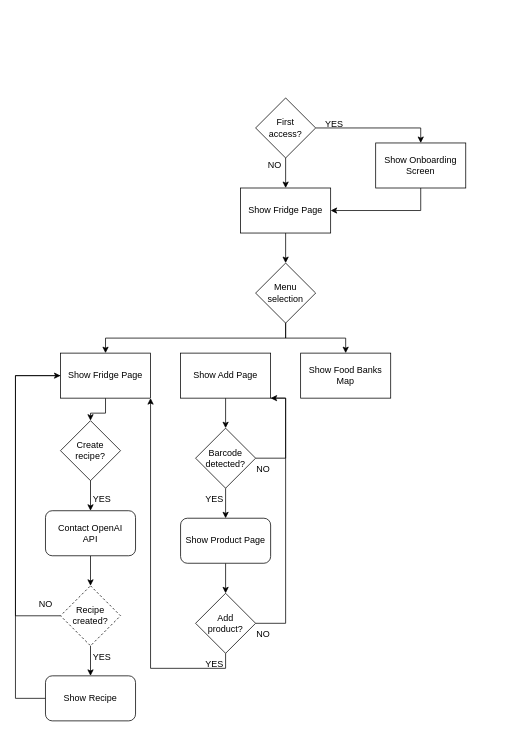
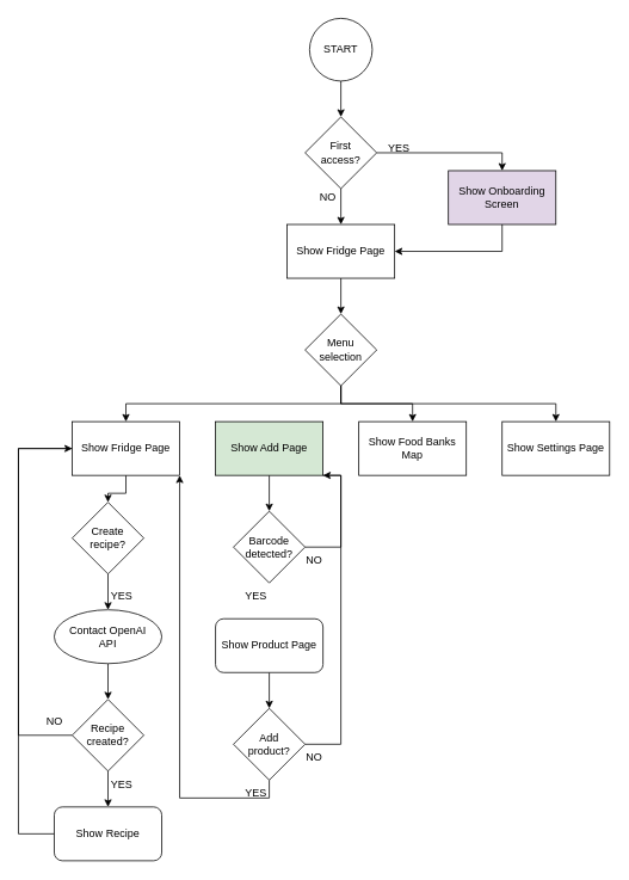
+ <mxCell id="3" value="START" style="ellipse;whiteSpace=wrap;html=1;aspect=fixed;" vertex="1" parent="1"><mxGeometry x="345" y="20" width="70" height="70" as="geometry" /></mxCell>
+ <mxCell id="2" style="edgeStyle=orthogonalEdgeStyle;rounded=0;orthogonalLoop=1;jettySize=auto;html=1;exitX=0.5;exitY=1;exitDx=0;exitDy=0;entryX=0.5;entryY=0;entryDx=0;entryDy=0;endArrow=classic;endFill=1;" edge="1" parent="1" source="3" target="6"><mxGeometry relative="1" as="geometry" /></mxCell>
- <mxCell id="10" value="Show Onboarding Screen" style="rounded=0;whiteSpace=wrap;html=1;" vertex="1" parent="1"><mxGeometry x="500" y="190" width="120" height="60" as="geometry" /></mxCell>
+ <mxCell id="10" value="Show Onboarding Screen" style="rounded=0;whiteSpace=wrap;html=1;fillColor=#e1d5e7;" vertex="1" parent="1"><mxGeometry x="500" y="190" width="120" height="60" as="geometry" /></mxCell>
+ <mxCell id="15" style="edgeStyle=orthogonalEdgeStyle;rounded=0;orthogonalLoop=1;jettySize=auto;html=1;exitX=0.5;exitY=1;exitDx=0;exitDy=0;entryX=0.5;entryY=0;entryDx=0;entryDy=0;endArrow=classic;endFill=1;" edge="1" parent="1" source="16" target="20"><mxGeometry relative="1" as="geometry" /></mxCell>
- <mxCell id="19" value="Show Add Page" style="rounded=0;whiteSpace=wrap;html=1;" vertex="1" parent="1"><mxGeometry x="240" y="470" width="120" height="60" as="geometry" /></mxCell>
+ <mxCell id="19" value="Show Add Page" style="rounded=0;whiteSpace=wrap;html=1;fillColor=#d5e8d4;" vertex="1" parent="1"><mxGeometry x="240" y="470" width="120" height="60" as="geometry" /></mxCell>
+ <mxCell id="20" value="Show Settings Page" style="rounded=0;whiteSpace=wrap;html=1;" vertex="1" parent="1"><mxGeometry x="560" y="470" width="120" height="60" as="geometry" /></mxCell>
- <mxCell id="24" style="edgeStyle=orthogonalEdgeStyle;rounded=0;orthogonalLoop=1;jettySize=auto;html=1;exitX=0.5;exitY=1;exitDx=0;exitDy=0;entryX=0.5;entryY=0;entryDx=0;entryDy=0;endArrow=classic;endFill=1;" edge="1" parent="1" source="26" target="28"><mxGeometry relative="1" as="geometry" /></mxCell>
- <mxCell id="39" value="&lt;div&gt;Contact OpenAI&lt;br&gt;&lt;/div&gt;&lt;div&gt;API&lt;/div&gt;" style="rounded=1;whiteSpace=wrap;html=1;" vertex="1" parent="1"><mxGeometry x="60" y="680" width="120" height="60" as="geometry" /></mxCell>
+ <mxCell id="39" value="&lt;div&gt;Contact OpenAI&lt;br&gt;&lt;/div&gt;&lt;div&gt;API&lt;/div&gt;" style="ellipse;whiteSpace=wrap;html=1;" vertex="1" parent="1"><mxGeometry x="60" y="680" width="120" height="60" as="geometry" /></mxCell>
- <mxCell id="41" value="Recipe created?" style="rhombus;whiteSpace=wrap;html=1;dashed=1;" vertex="1" parent="1"><mxGeometry x="80" y="780" width="80" height="80" as="geometry" /></mxCell>
+ <mxCell id="41" value="Recipe created?" style="rhombus;whiteSpace=wrap;html=1;" vertex="1" parent="1"><mxGeometry x="80" y="780" width="80" height="80" as="geometry" /></mxCell>
